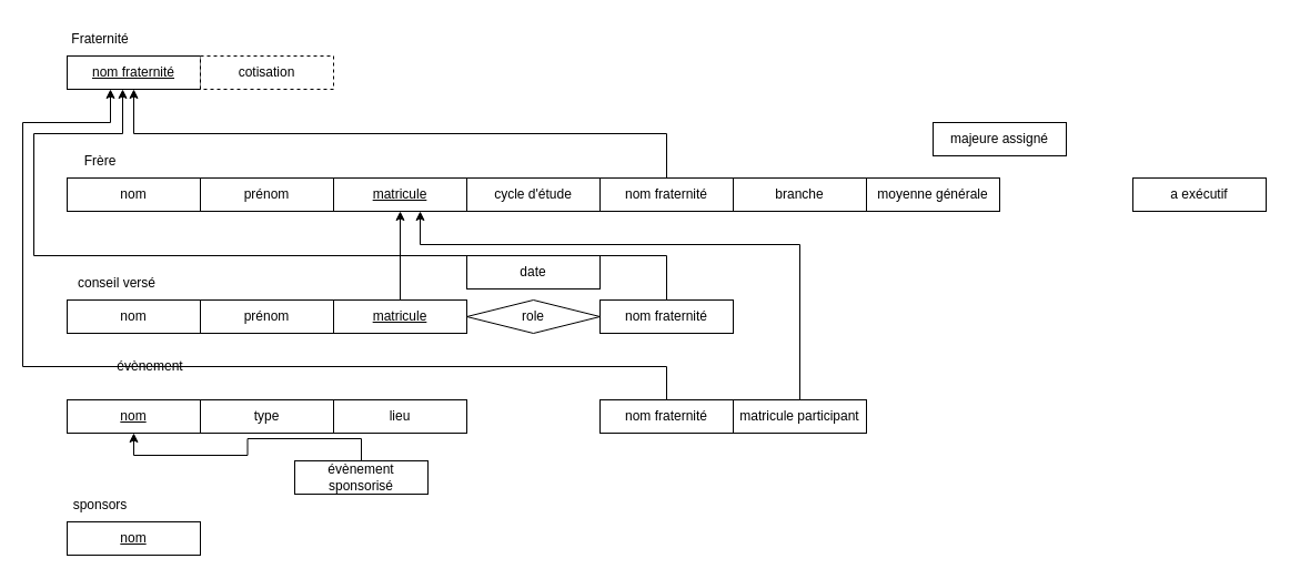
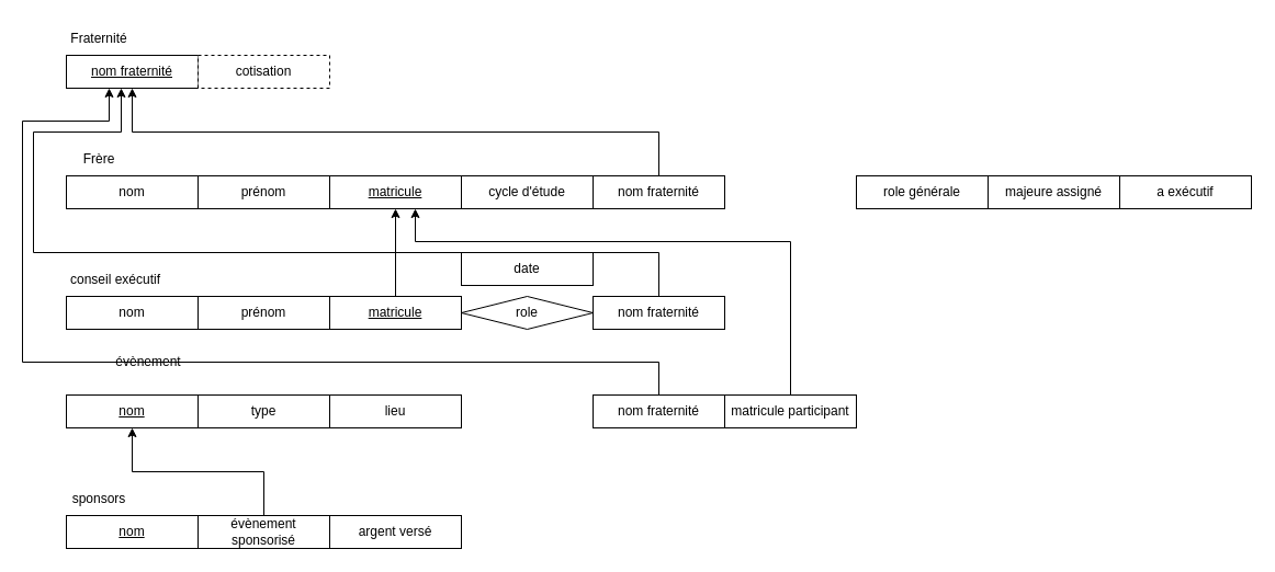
- <mxCell id="14" value="majeure assigné" style="rounded=0;whiteSpace=wrap;html=1;" vertex="1" parent="1"><mxGeometry x="840" y="110" width="120" height="30" as="geometry" /></mxCell>
+ <mxCell id="14" value="majeure assigné" style="rounded=0;whiteSpace=wrap;html=1;" vertex="1" parent="1"><mxGeometry x="900" y="160" width="120" height="30" as="geometry" /></mxCell>
- <mxCell id="11" value="branche" style="rounded=0;whiteSpace=wrap;html=1;" vertex="1" parent="1"><mxGeometry x="660" y="160" width="120" height="30" as="geometry" /></mxCell>
- <mxCell id="13" value="moyenne générale" style="rounded=0;whiteSpace=wrap;html=1;" vertex="1" parent="1"><mxGeometry x="780" y="160" width="120" height="30" as="geometry" /></mxCell>
+ <mxCell id="13" value="role générale" style="rounded=0;whiteSpace=wrap;html=1;" vertex="1" parent="1"><mxGeometry x="780" y="160" width="120" height="30" as="geometry" /></mxCell>
- <mxCell id="18" value="conseil versé" style="text;html=1;strokeColor=none;fillColor=none;align=center;verticalAlign=middle;whiteSpace=wrap;rounded=0;" vertex="1" parent="1"><mxGeometry x="60" y="240" width="90" height="30" as="geometry" /></mxCell>
+ <mxCell id="18" value="conseil exécutif" style="text;html=1;strokeColor=none;fillColor=none;align=center;verticalAlign=middle;whiteSpace=wrap;rounded=0;" vertex="1" parent="1"><mxGeometry x="60" y="240" width="90" height="30" as="geometry" /></mxCell>
- <mxCell id="33" value="évènement sponsorisé" style="rounded=0;whiteSpace=wrap;html=1;" vertex="1" parent="1"><mxGeometry x="265" y="415" width="120" height="30" as="geometry" /></mxCell>
+ <mxCell id="33" value="évènement sponsorisé" style="rounded=0;whiteSpace=wrap;html=1;" vertex="1" parent="1"><mxGeometry x="180" y="470" width="120" height="30" as="geometry" /></mxCell>
+ <mxCell id="34" value="argent versé" style="rounded=0;whiteSpace=wrap;html=1;" vertex="1" parent="1"><mxGeometry x="300" y="470" width="120" height="30" as="geometry" /></mxCell>
